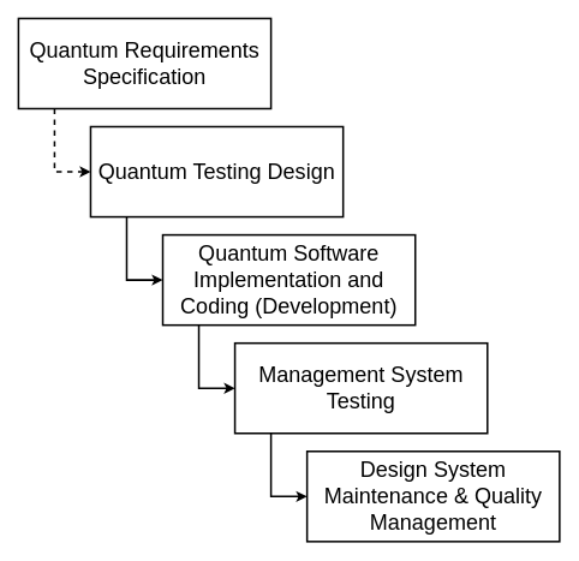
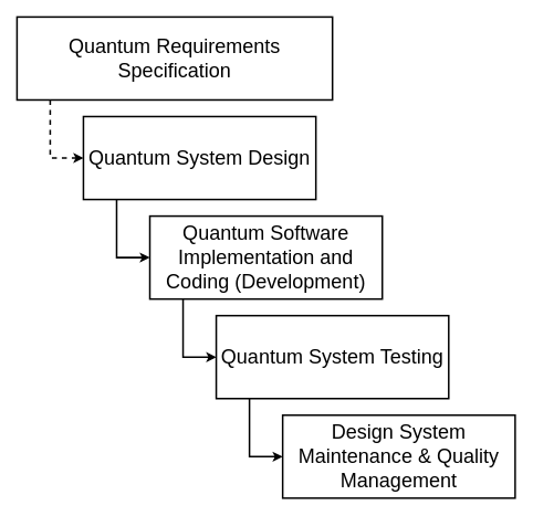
- <mxCell id="3" value="&lt;font style=&quot;font-size: 24px;&quot;&gt;Quantum Requirements Specification&lt;/font&gt;" style="rounded=0;whiteSpace=wrap;html=1;strokeWidth=2;" vertex="1" parent="1"><mxGeometry x="20" y="20" width="280" height="100" as="geometry" /></mxCell>
+ <mxCell id="3" value="&lt;font style=&quot;font-size: 24px;&quot;&gt;Quantum Requirements Specification&lt;/font&gt;" style="rounded=0;whiteSpace=wrap;html=1;strokeWidth=2;" vertex="1" parent="1"><mxGeometry x="20" y="20" width="380" height="100" as="geometry" /></mxCell>
- <mxCell id="4" value="&lt;font style=&quot;font-size: 24px;&quot;&gt;Quantum Testing Design&lt;/font&gt;" style="rounded=0;whiteSpace=wrap;html=1;strokeWidth=2;" vertex="1" parent="1"><mxGeometry x="100" y="140" width="280" height="100" as="geometry" /></mxCell>
+ <mxCell id="4" value="&lt;font style=&quot;font-size: 24px;&quot;&gt;Quantum System Design&lt;/font&gt;" style="rounded=0;whiteSpace=wrap;html=1;strokeWidth=2;" vertex="1" parent="1"><mxGeometry x="100" y="140" width="280" height="100" as="geometry" /></mxCell>
- <mxCell id="6" value="&lt;font style=&quot;font-size: 24px;&quot;&gt;Management System Testing&lt;/font&gt;" style="rounded=0;whiteSpace=wrap;html=1;strokeWidth=2;" vertex="1" parent="1"><mxGeometry x="260" y="380" width="280" height="100" as="geometry" /></mxCell>
+ <mxCell id="6" value="&lt;font style=&quot;font-size: 24px;&quot;&gt;Quantum System Testing&lt;/font&gt;" style="rounded=0;whiteSpace=wrap;html=1;strokeWidth=2;" vertex="1" parent="1"><mxGeometry x="260" y="380" width="280" height="100" as="geometry" /></mxCell>
